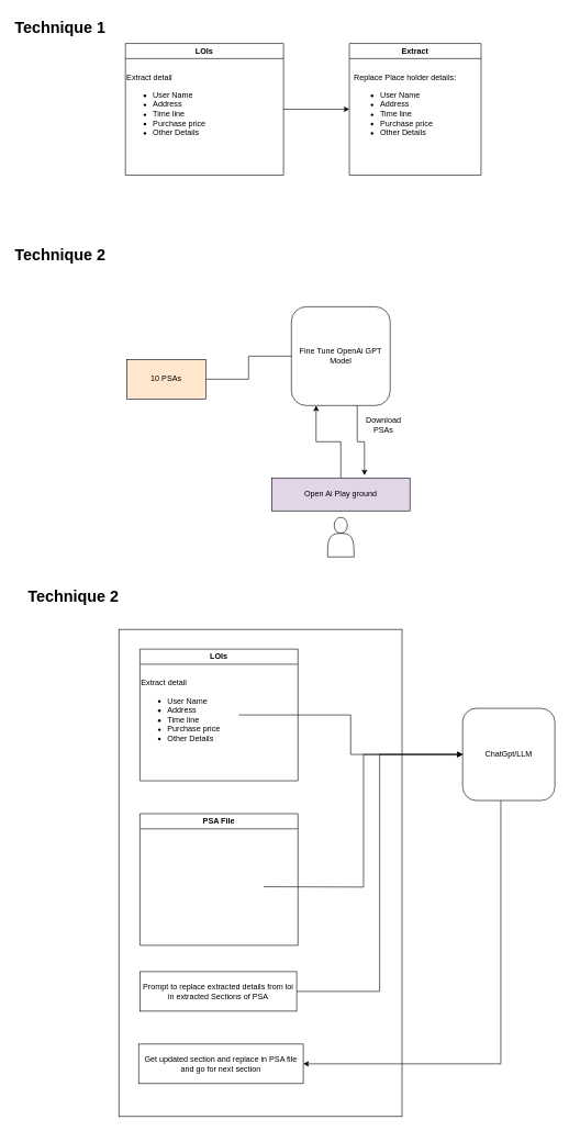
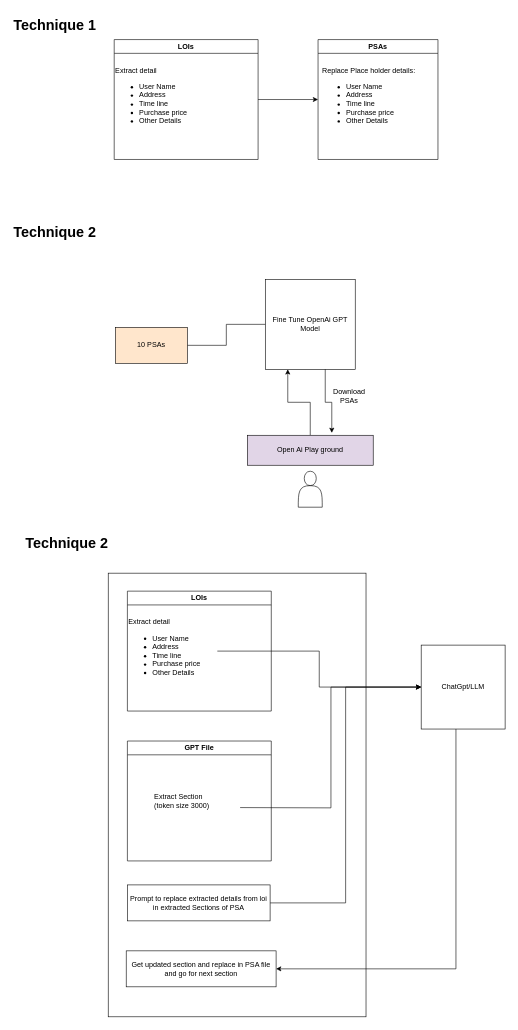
- <mxCell id="3" value="Extract" style="swimlane;whiteSpace=wrap;html=1;" vertex="1" parent="1"><mxGeometry x="530" y="65" width="200" height="200" as="geometry" /></mxCell>
+ <mxCell id="3" value="PSAs" style="swimlane;whiteSpace=wrap;html=1;" vertex="1" parent="1"><mxGeometry x="530" y="65" width="200" height="200" as="geometry" /></mxCell>
- <mxCell id="10" value="Fine Tune OpenAi GPT&lt;div&gt;Model&lt;/div&gt;" style="whiteSpace=wrap;html=1;aspect=fixed;rounded=1;" vertex="1" parent="1"><mxGeometry x="442" y="465" width="150" height="150" as="geometry" /></mxCell>
+ <mxCell id="10" value="Fine Tune OpenAi GPT&lt;div&gt;Model&lt;/div&gt;" style="whiteSpace=wrap;html=1;aspect=fixed;" vertex="1" parent="1"><mxGeometry x="442" y="465" width="150" height="150" as="geometry" /></mxCell>
- <mxCell id="17" value="Download PSAs" style="text;html=1;align=center;verticalAlign=middle;whiteSpace=wrap;rounded=0;" vertex="1" parent="1"><mxGeometry x="552" y="630" width="60" height="30" as="geometry" /></mxCell>
+ <mxCell id="17" value="Download PSAs" style="text;html=1;align=center;verticalAlign=middle;whiteSpace=wrap;rounded=0;" vertex="1" parent="1"><mxGeometry x="552" y="645" width="60" height="30" as="geometry" /></mxCell>
- <mxCell id="24" value="ChatGpt/LLM" style="whiteSpace=wrap;html=1;aspect=fixed;rounded=1;" vertex="1" parent="1"><mxGeometry x="702" y="1075" width="140" height="140" as="geometry" /></mxCell>
+ <mxCell id="24" value="ChatGpt/LLM" style="whiteSpace=wrap;html=1;aspect=fixed;" vertex="1" parent="1"><mxGeometry x="702" y="1075" width="140" height="140" as="geometry" /></mxCell>
- <mxCell id="21" value="PSA File" style="swimlane;whiteSpace=wrap;html=1;" vertex="1" parent="1"><mxGeometry x="212" y="1235" width="240" height="200" as="geometry" /></mxCell>
+ <mxCell id="21" value="GPT File" style="swimlane;whiteSpace=wrap;html=1;" vertex="1" parent="1"><mxGeometry x="212" y="1235" width="240" height="200" as="geometry" /></mxCell>
+ <mxCell id="22" value="Extract Section&lt;div&gt;(token size 3000)&lt;/div&gt;" style="text;html=1;align=left;verticalAlign=middle;resizable=0;points=[];autosize=1;strokeColor=none;fillColor=none;" vertex="1" parent="21"><mxGeometry x="43" y="80" width="120" height="40" as="geometry" /></mxCell>
